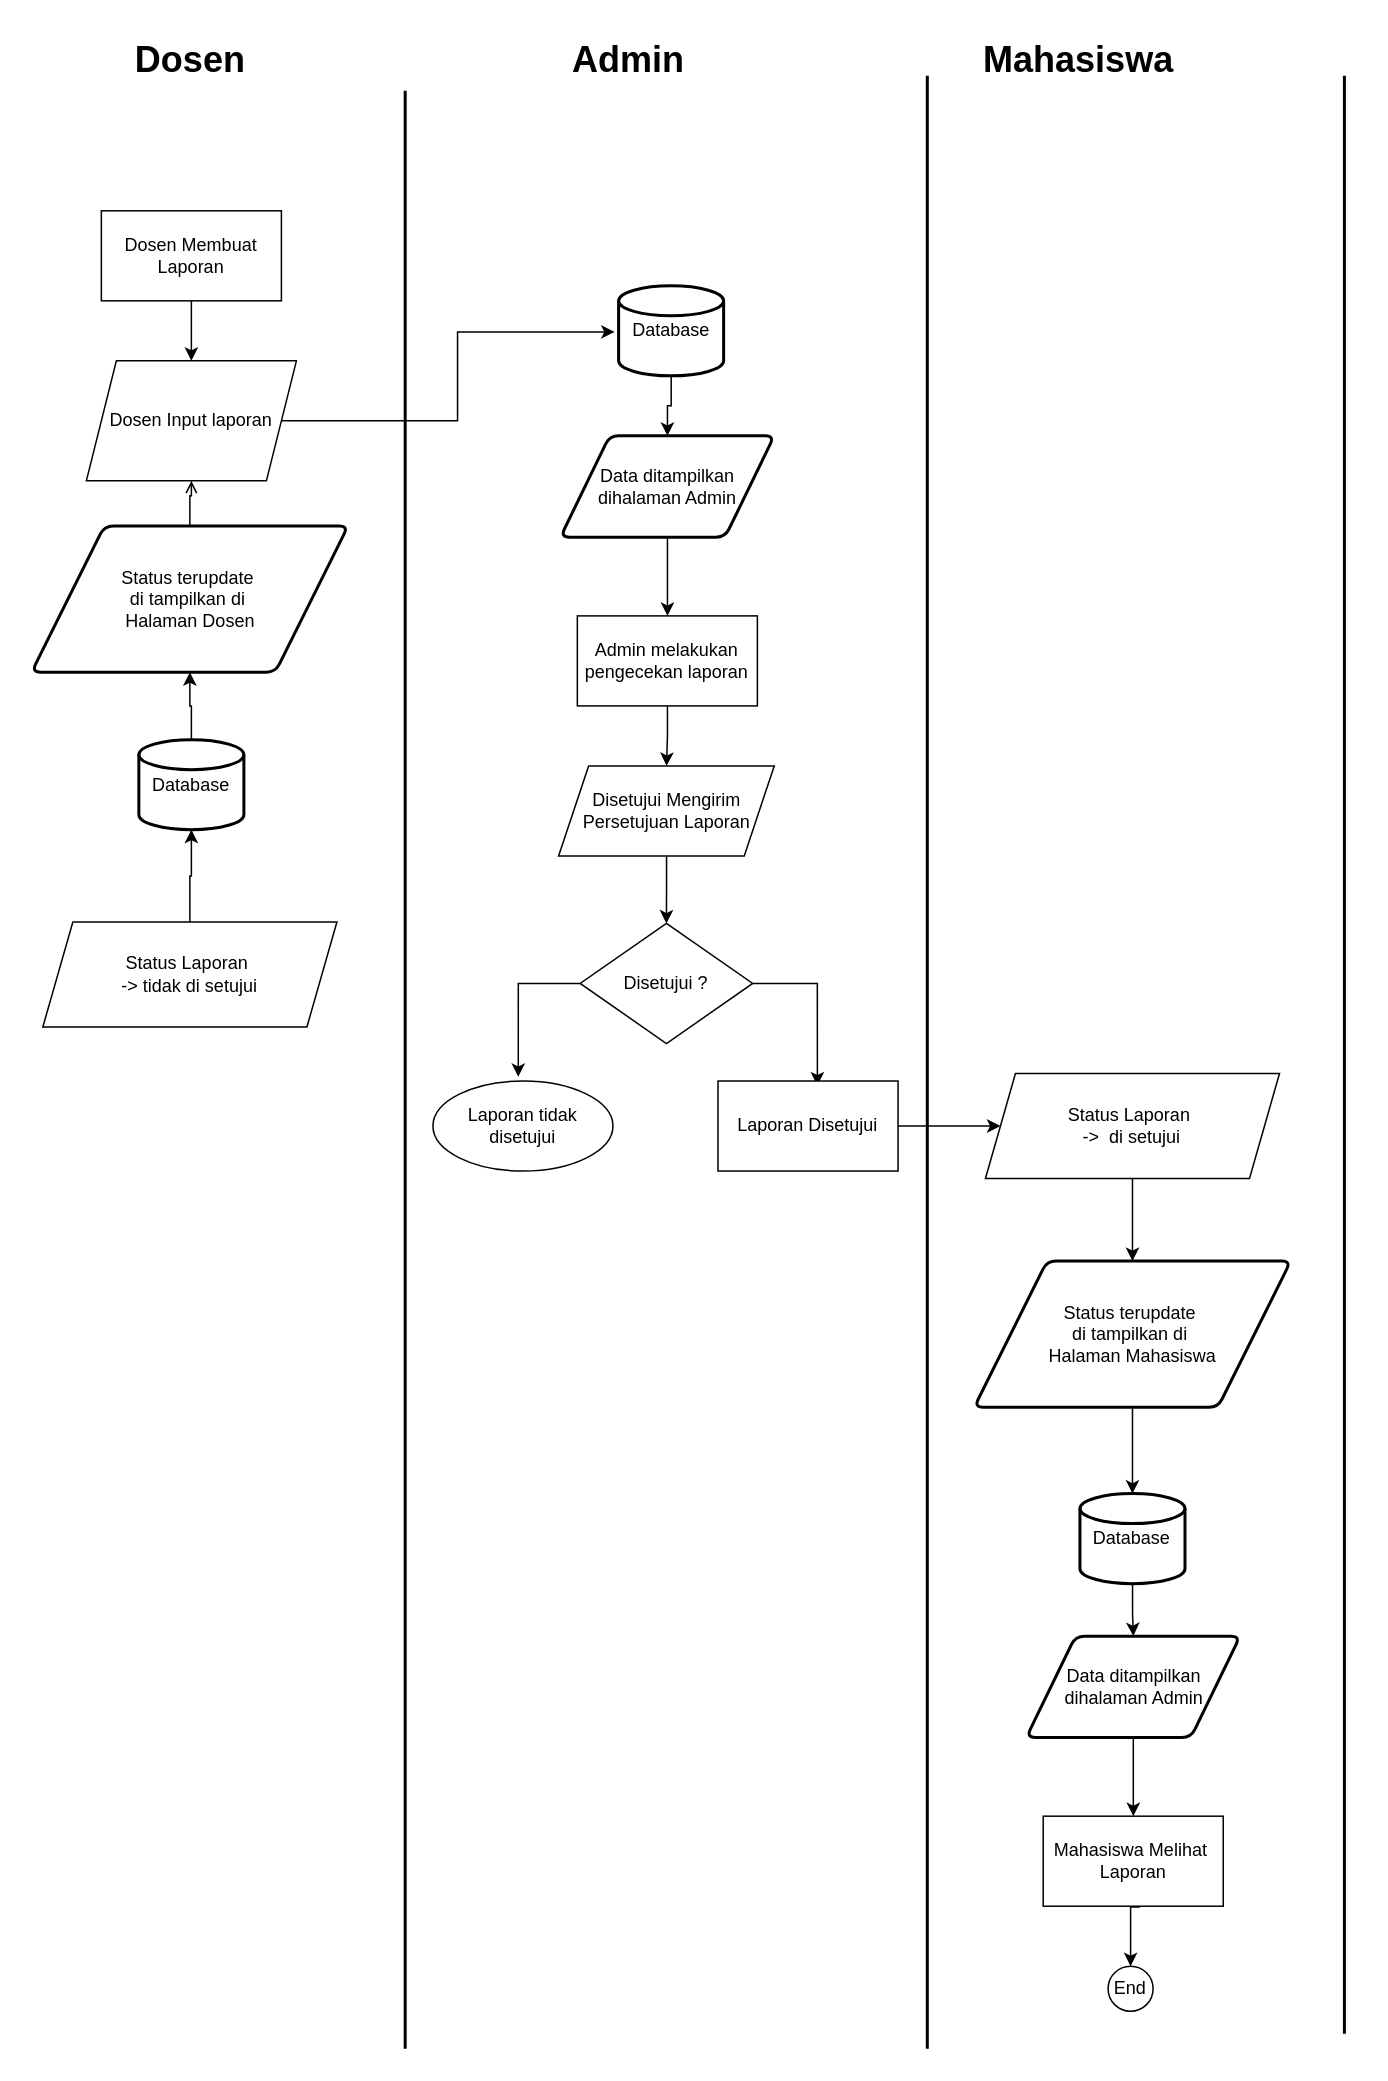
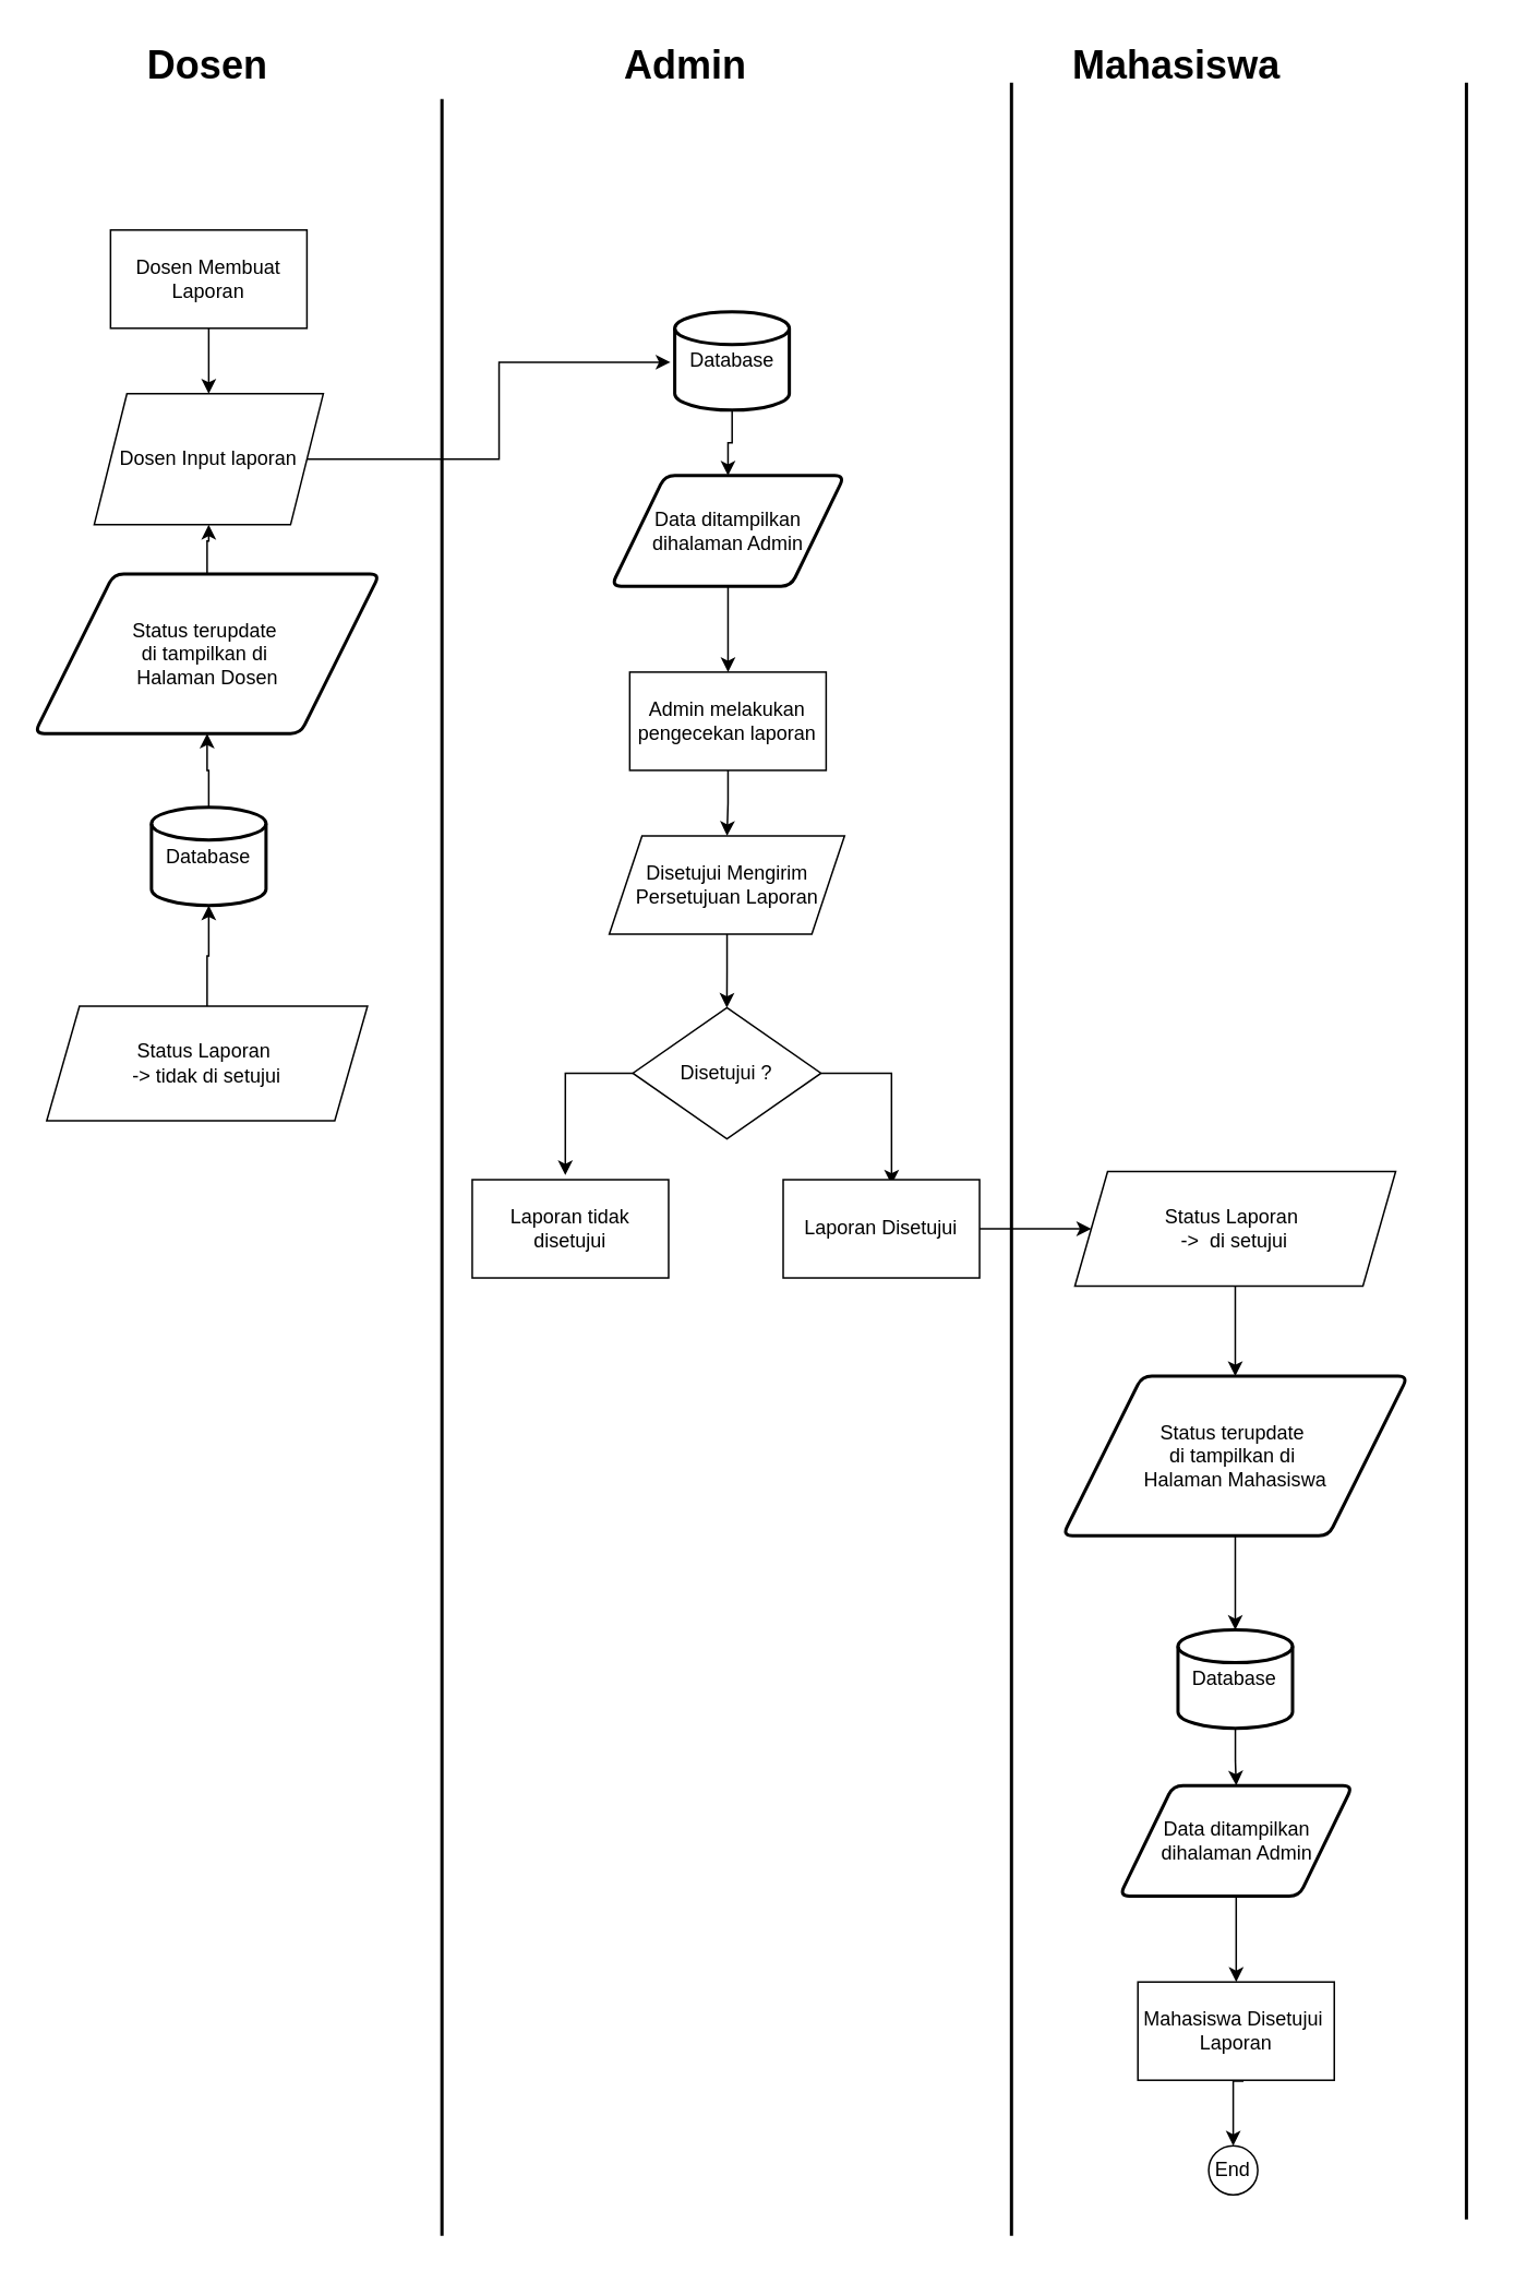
- <mxCell id="35" value="" style="edgeStyle=orthogonalEdgeStyle;rounded=0;orthogonalLoop=1;jettySize=auto;html=1;endArrow=open;" edge="1" parent="1" source="36" target="11"><mxGeometry relative="1" as="geometry" /></mxCell>
+ <mxCell id="35" value="" style="edgeStyle=orthogonalEdgeStyle;rounded=0;orthogonalLoop=1;jettySize=auto;html=1;" edge="1" parent="1" source="36" target="11"><mxGeometry relative="1" as="geometry" /></mxCell>
- <mxCell id="23" value="Laporan tidak disetujui" style="ellipse;whiteSpace=wrap;html=1;" vertex="1" parent="1"><mxGeometry x="288" y="720" width="120" height="60" as="geometry" /></mxCell>
+ <mxCell id="23" value="Laporan tidak disetujui" style="rounded=0;whiteSpace=wrap;html=1;" vertex="1" parent="1"><mxGeometry x="288" y="720" width="120" height="60" as="geometry" /></mxCell>
- <mxCell id="28" value="Mahasiswa Melihat&amp;nbsp;&lt;div&gt;Laporan&lt;/div&gt;" style="rounded=0;whiteSpace=wrap;html=1;" vertex="1" parent="1"><mxGeometry x="694.75" y="1210" width="120" height="60" as="geometry" /></mxCell>
+ <mxCell id="28" value="Mahasiswa Disetujui&amp;nbsp;&lt;div&gt;Laporan&lt;/div&gt;" style="rounded=0;whiteSpace=wrap;html=1;" vertex="1" parent="1"><mxGeometry x="694.75" y="1210" width="120" height="60" as="geometry" /></mxCell>
